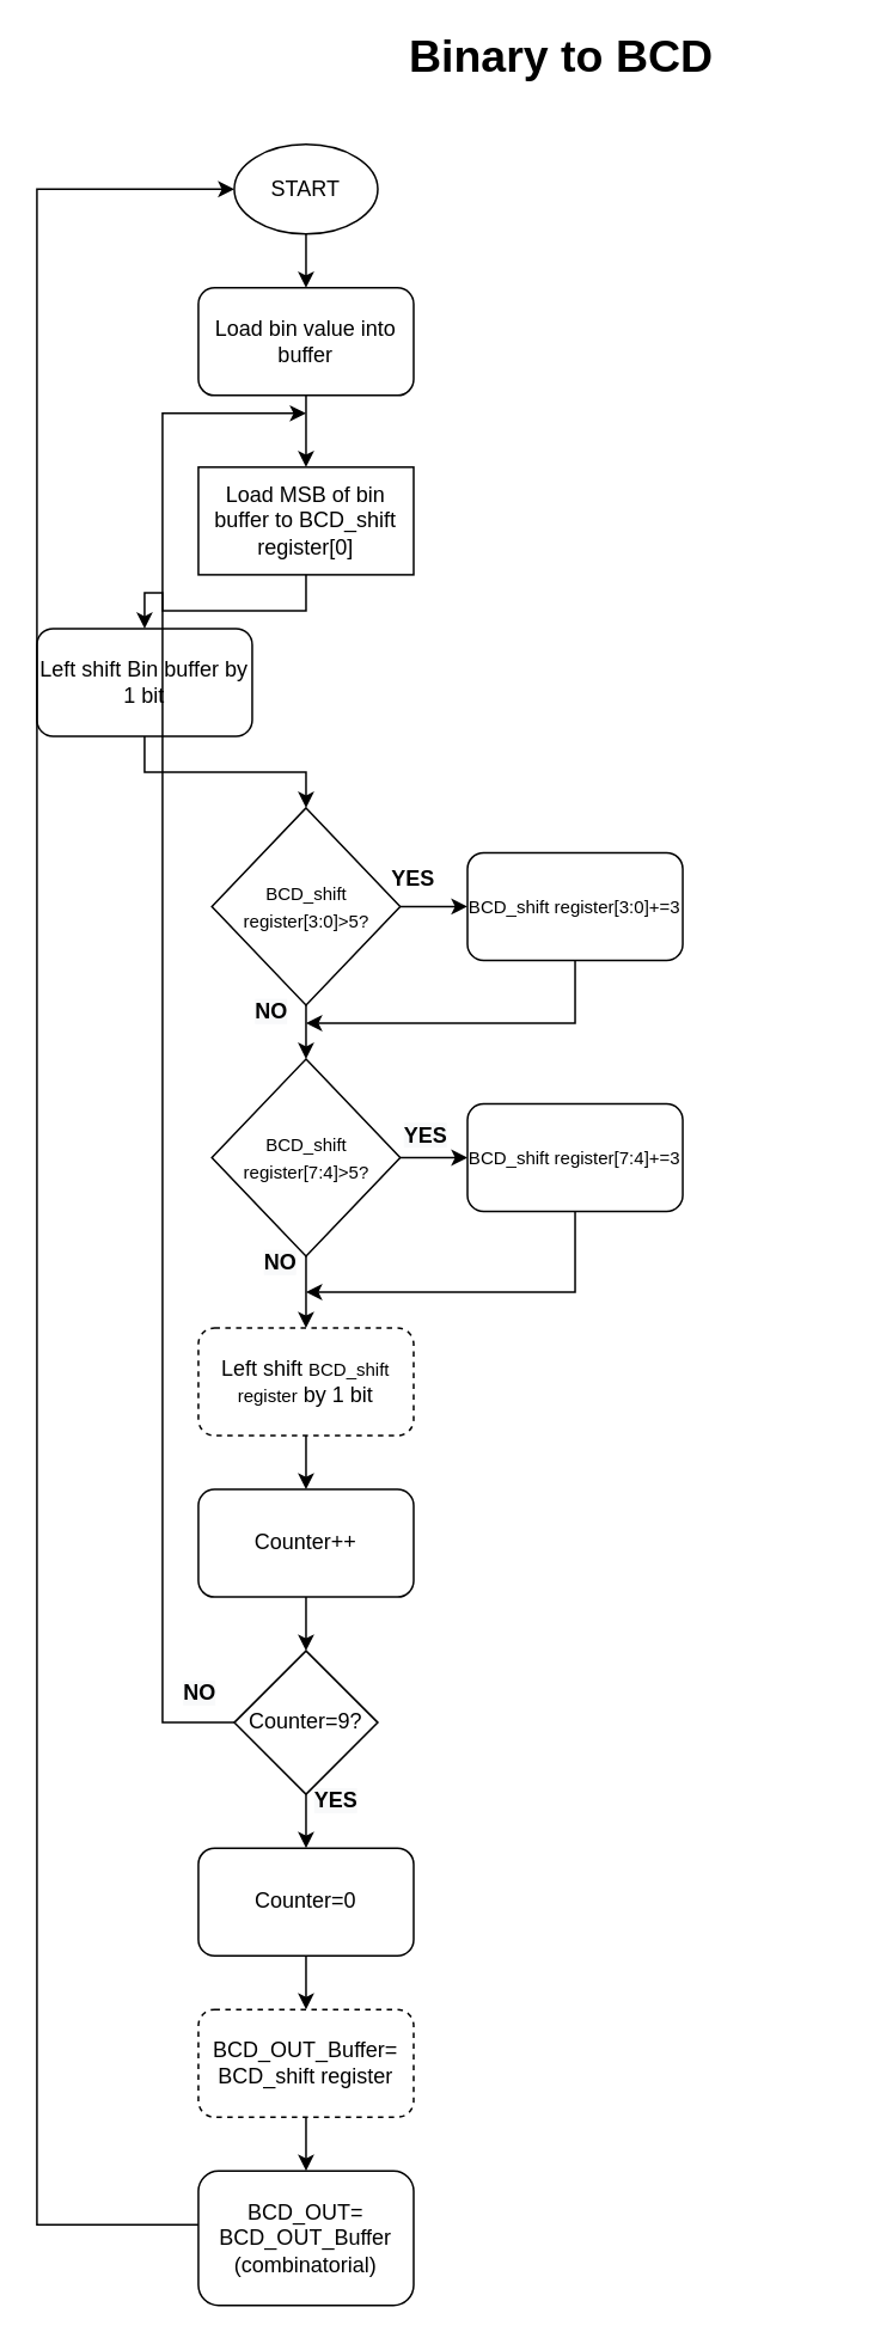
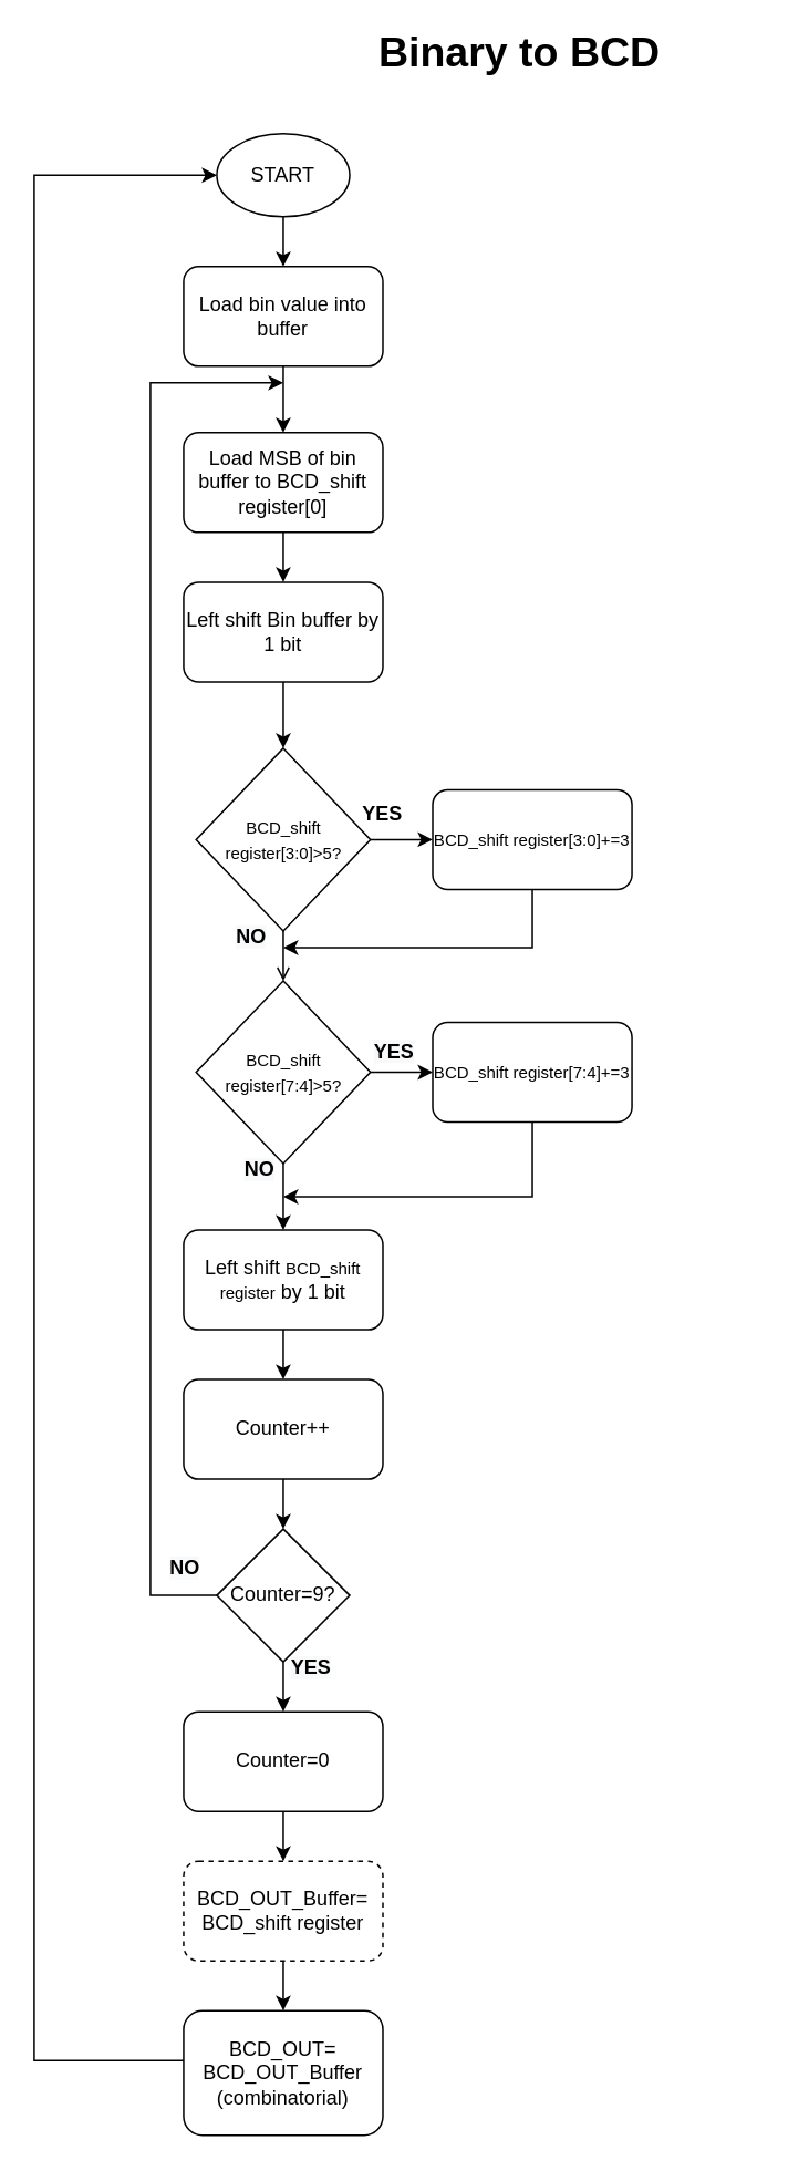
- <mxCell id="7" value="Load MSB of bin buffer to BCD_shift register[0]" style="whiteSpace=wrap;html=1;rounded=0;" vertex="1" parent="1"><mxGeometry x="110" y="260" width="120" height="60" as="geometry" /></mxCell>
+ <mxCell id="7" value="Load MSB of bin buffer to BCD_shift register[0]" style="rounded=1;whiteSpace=wrap;html=1;" vertex="1" parent="1"><mxGeometry x="110" y="260" width="120" height="60" as="geometry" /></mxCell>
- <mxCell id="9" value="Left shift Bin buffer by 1 bit" style="rounded=1;whiteSpace=wrap;html=1;" vertex="1" parent="1"><mxGeometry x="20" y="350" width="120" height="60" as="geometry" /></mxCell>
+ <mxCell id="9" value="Left shift Bin buffer by 1 bit" style="rounded=1;whiteSpace=wrap;html=1;" vertex="1" parent="1"><mxGeometry x="110" y="350" width="120" height="60" as="geometry" /></mxCell>
- <mxCell id="11" style="edgeStyle=orthogonalEdgeStyle;rounded=0;orthogonalLoop=1;jettySize=auto;html=1;entryX=0.5;entryY=0;entryDx=0;entryDy=0;" edge="1" parent="1" source="12" target="17"><mxGeometry relative="1" as="geometry" /></mxCell>
+ <mxCell id="11" style="edgeStyle=orthogonalEdgeStyle;rounded=0;orthogonalLoop=1;jettySize=auto;html=1;entryX=0.5;entryY=0;entryDx=0;entryDy=0;endArrow=open;" edge="1" parent="1" source="12" target="17"><mxGeometry relative="1" as="geometry" /></mxCell>
- <mxCell id="21" value="&lt;span&gt;Left shift&amp;nbsp;&lt;/span&gt;&lt;span style=&quot;font-size: 10px&quot;&gt;BCD_shift register&lt;/span&gt;&lt;span&gt;&amp;nbsp;by 1 bit&lt;/span&gt;" style="rounded=1;whiteSpace=wrap;html=1;dashed=1;" vertex="1" parent="1"><mxGeometry x="110" y="740" width="120" height="60" as="geometry" /></mxCell>
+ <mxCell id="21" value="&lt;span&gt;Left shift&amp;nbsp;&lt;/span&gt;&lt;span style=&quot;font-size: 10px&quot;&gt;BCD_shift register&lt;/span&gt;&lt;span&gt;&amp;nbsp;by 1 bit&lt;/span&gt;" style="rounded=1;whiteSpace=wrap;html=1;" vertex="1" parent="1"><mxGeometry x="110" y="740" width="120" height="60" as="geometry" /></mxCell>
